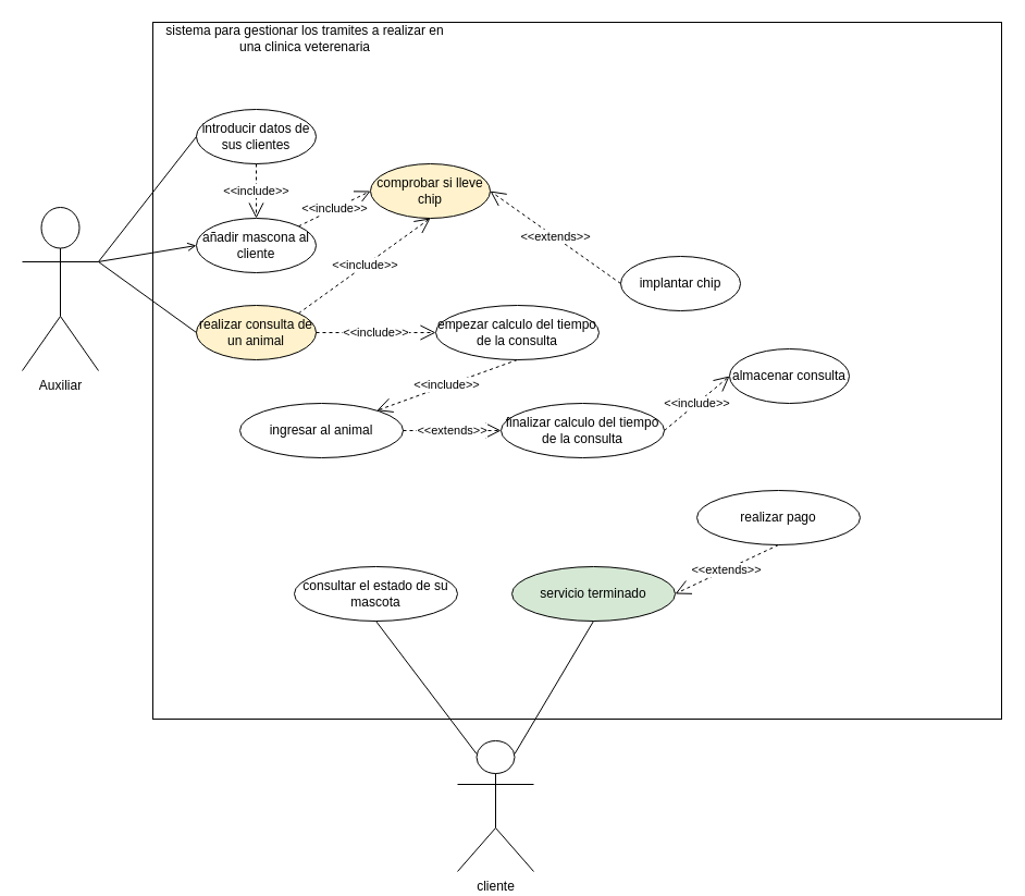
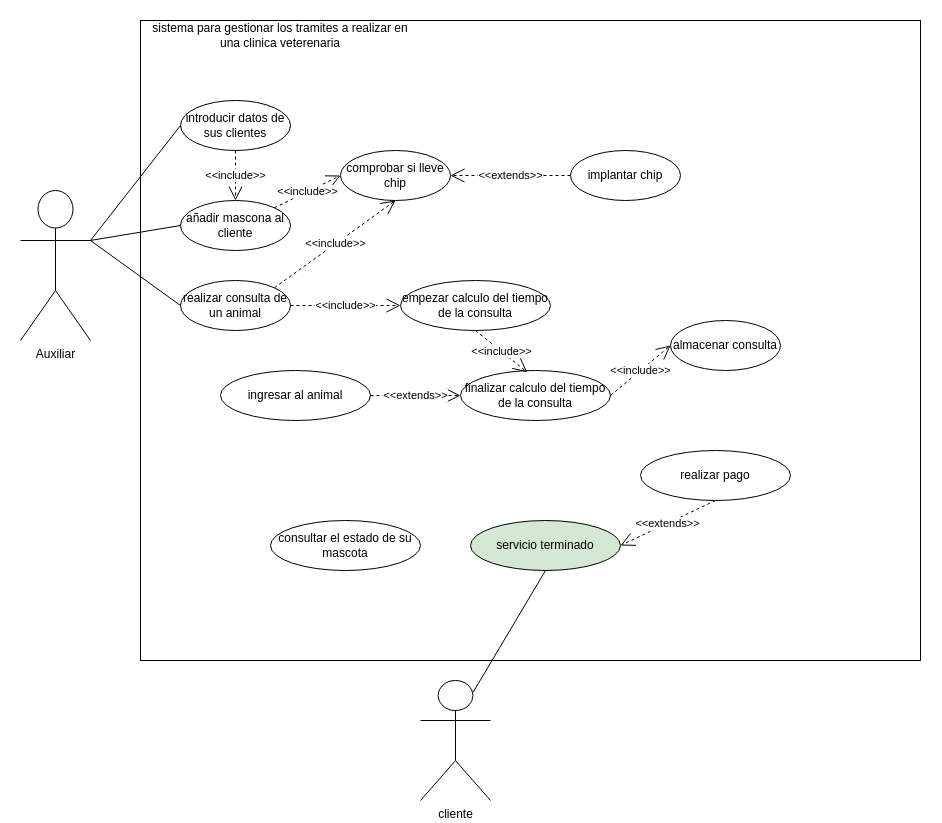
- <mxCell id="9" value="comprobar si lleve chip" style="ellipse;whiteSpace=wrap;html=1;fillColor=#fff2cc;" parent="1" vertex="1"><mxGeometry x="340" y="150" width="110" height="50" as="geometry" /></mxCell>
+ <mxCell id="9" value="comprobar si lleve chip" style="ellipse;whiteSpace=wrap;html=1;" parent="1" vertex="1"><mxGeometry x="340" y="150" width="110" height="50" as="geometry" /></mxCell>
- <mxCell id="8" value="" style="endArrow=open;html=1;rounded=0;exitX=1;exitY=0.333;exitDx=0;exitDy=0;exitPerimeter=0;entryX=0;entryY=0.5;entryDx=0;entryDy=0;" parent="1" source="4" target="6" edge="1"><mxGeometry width="50" height="50" relative="1" as="geometry"><mxPoint x="460" y="230" as="sourcePoint" /><mxPoint x="510" y="180" as="targetPoint" /></mxGeometry></mxCell>
+ <mxCell id="8" value="" style="endArrow=none;html=1;rounded=0;exitX=1;exitY=0.333;exitDx=0;exitDy=0;exitPerimeter=0;entryX=0;entryY=0.5;entryDx=0;entryDy=0;" parent="1" source="4" target="6" edge="1"><mxGeometry width="50" height="50" relative="1" as="geometry"><mxPoint x="460" y="230" as="sourcePoint" /><mxPoint x="510" y="180" as="targetPoint" /></mxGeometry></mxCell>
- <mxCell id="10" value="implantar chip" style="ellipse;whiteSpace=wrap;html=1;" parent="1" vertex="1"><mxGeometry x="570" y="235" width="110" height="50" as="geometry" /></mxCell>
+ <mxCell id="10" value="implantar chip" style="ellipse;whiteSpace=wrap;html=1;" parent="1" vertex="1"><mxGeometry x="570" y="150" width="110" height="50" as="geometry" /></mxCell>
- <mxCell id="14" value="realizar consulta de un animal" style="ellipse;whiteSpace=wrap;html=1;fillColor=#fff2cc;" parent="1" vertex="1"><mxGeometry x="180" y="280" width="110" height="50" as="geometry" /></mxCell>
+ <mxCell id="14" value="realizar consulta de un animal" style="ellipse;whiteSpace=wrap;html=1;" parent="1" vertex="1"><mxGeometry x="180" y="280" width="110" height="50" as="geometry" /></mxCell>
- <mxCell id="26" value="&amp;lt;&amp;lt;include&amp;gt;&amp;gt;" style="endArrow=open;endSize=12;dashed=1;html=1;rounded=0;exitX=0.5;exitY=1;exitDx=0;exitDy=0;" parent="1" source="16" target="18" edge="1"><mxGeometry width="160" relative="1" as="geometry"><mxPoint x="300" y="315" as="sourcePoint" /><mxPoint x="410" y="315" as="targetPoint" /></mxGeometry></mxCell>
+ <mxCell id="26" value="&amp;lt;&amp;lt;include&amp;gt;&amp;gt;" style="endArrow=open;endSize=12;dashed=1;html=1;rounded=0;exitX=0.5;exitY=1;exitDx=0;exitDy=0;entryX=0.445;entryY=0.034;entryDx=0;entryDy=0;entryPerimeter=0;" parent="1" source="16" target="17" edge="1"><mxGeometry width="160" relative="1" as="geometry"><mxPoint x="300" y="315" as="sourcePoint" /><mxPoint x="410" y="315" as="targetPoint" /></mxGeometry></mxCell>
- <mxCell id="30" value="" style="endArrow=none;html=1;rounded=0;entryX=0.5;entryY=1;entryDx=0;entryDy=0;exitX=0.25;exitY=0.1;exitDx=0;exitDy=0;exitPerimeter=0;" parent="1" source="22" target="19" edge="1"><mxGeometry width="50" height="50" relative="1" as="geometry"><mxPoint x="460" y="350" as="sourcePoint" /><mxPoint x="510" y="300" as="targetPoint" /></mxGeometry></mxCell>
